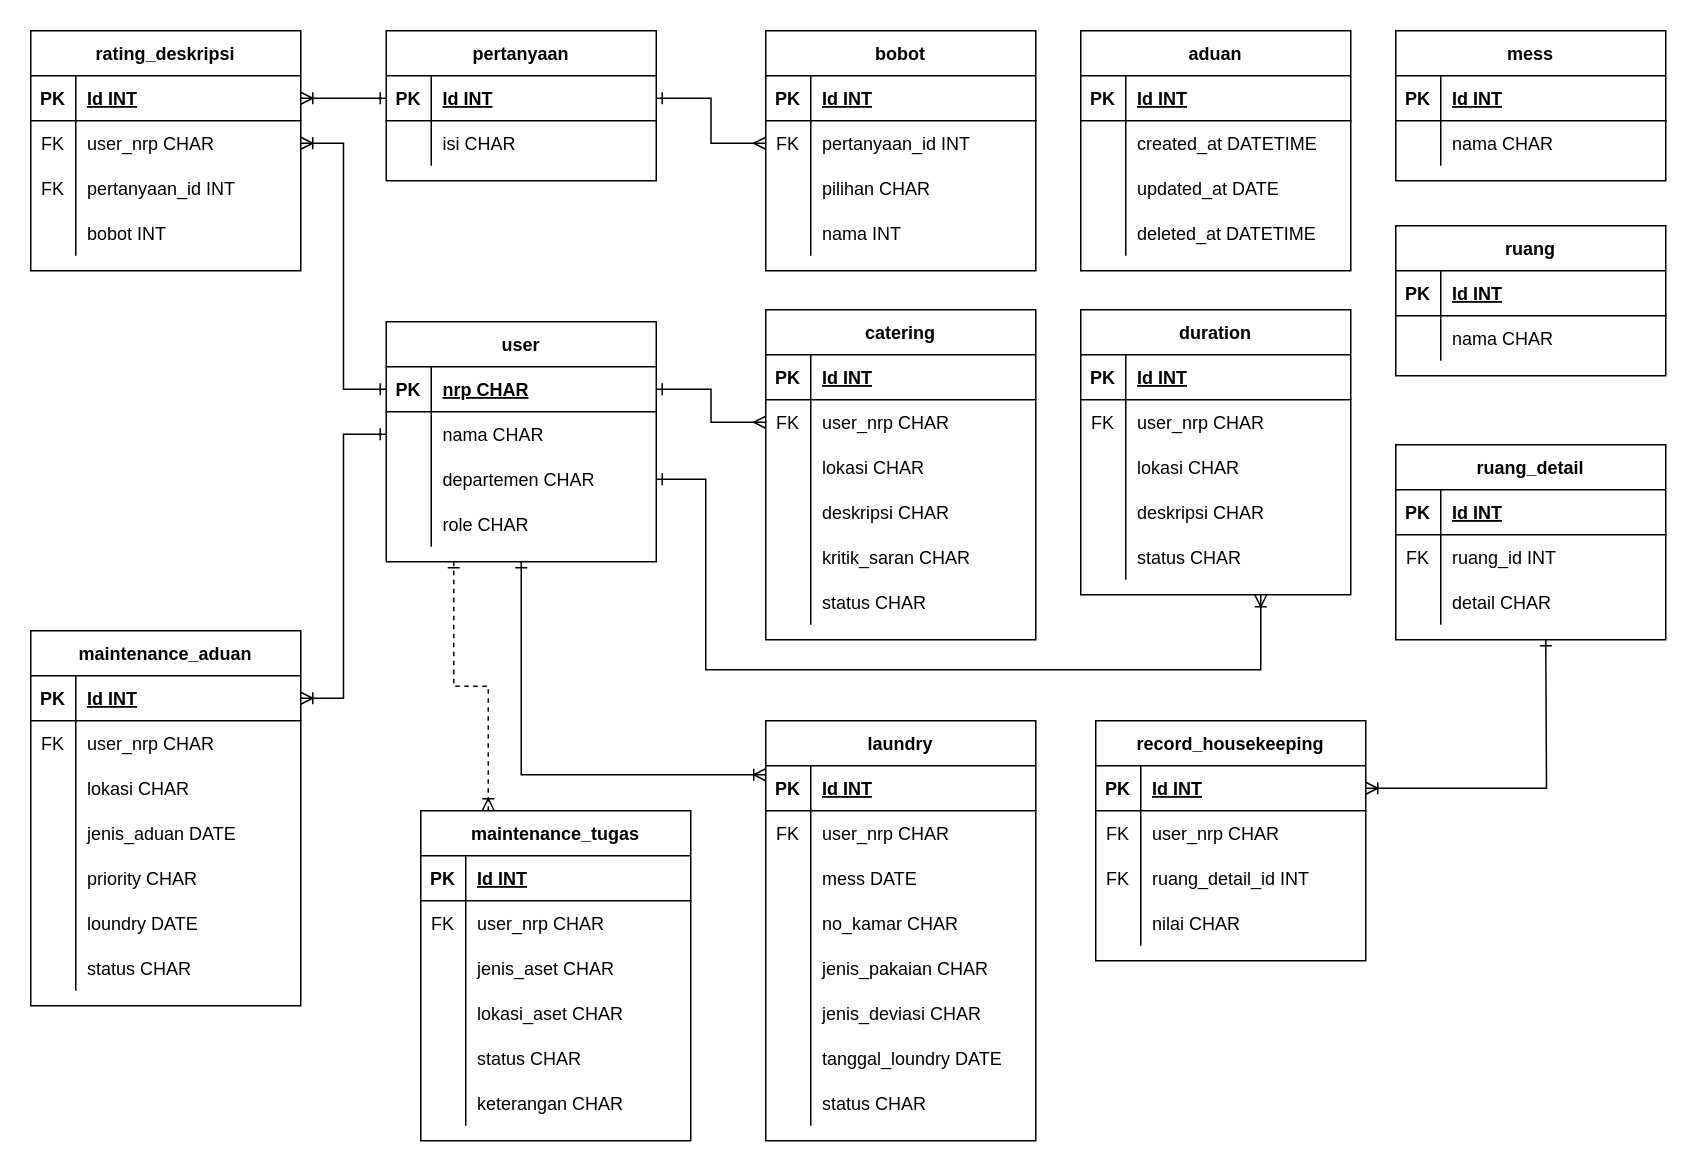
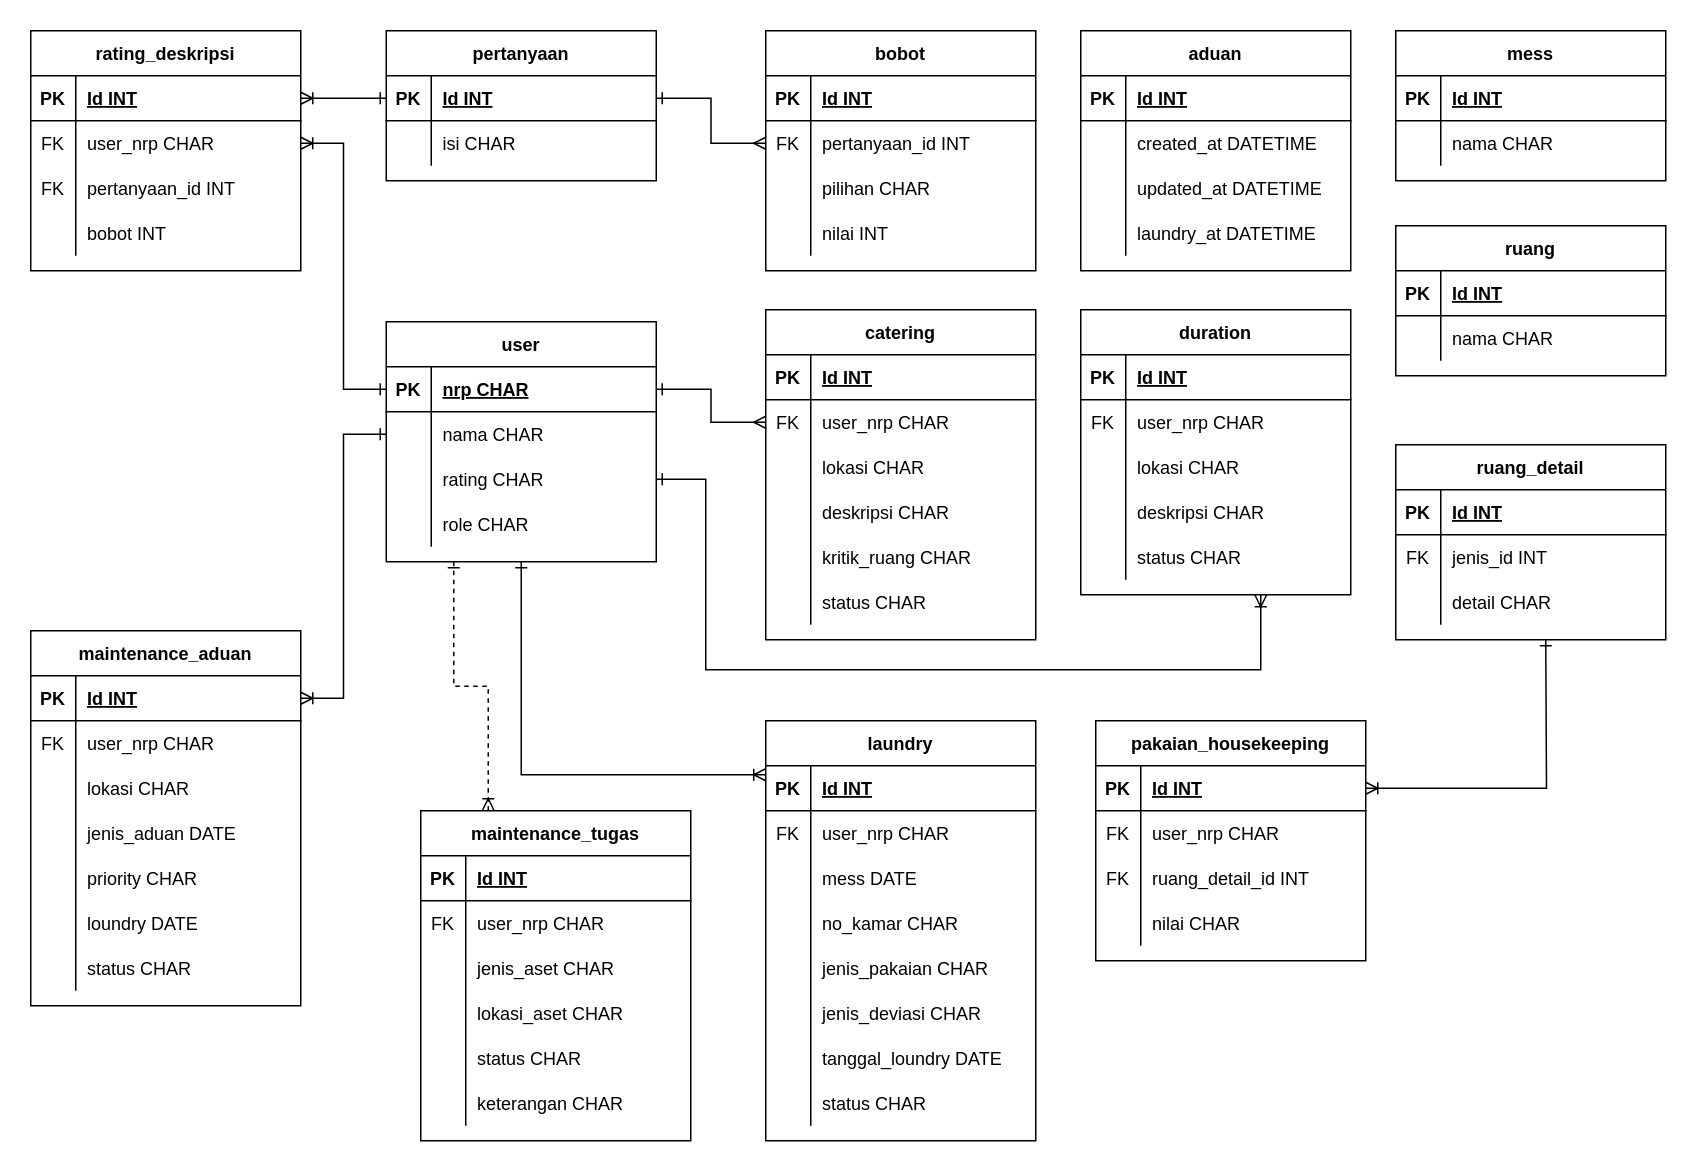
- <mxCell id="65" value="updated_at DATE" style="shape=partialRectangle;connectable=0;fillColor=none;top=0;left=0;bottom=0;right=0;align=left;spacingLeft=6;overflow=hidden;" vertex="1" parent="63"><mxGeometry x="30" width="150" height="30" as="geometry"><mxRectangle width="150" height="30" as="alternateBounds" /></mxGeometry></mxCell>
+ <mxCell id="65" value="updated_at DATETIME" style="shape=partialRectangle;connectable=0;fillColor=none;top=0;left=0;bottom=0;right=0;align=left;spacingLeft=6;overflow=hidden;" vertex="1" parent="63"><mxGeometry x="30" width="150" height="30" as="geometry"><mxRectangle width="150" height="30" as="alternateBounds" /></mxGeometry></mxCell>
- <mxCell id="21" value="nama INT" style="shape=partialRectangle;connectable=0;fillColor=none;top=0;left=0;bottom=0;right=0;align=left;spacingLeft=6;overflow=hidden;" parent="19" vertex="1"><mxGeometry x="30" width="150" height="30" as="geometry"><mxRectangle width="150" height="30" as="alternateBounds" /></mxGeometry></mxCell>
+ <mxCell id="21" value="nilai INT" style="shape=partialRectangle;connectable=0;fillColor=none;top=0;left=0;bottom=0;right=0;align=left;spacingLeft=6;overflow=hidden;" parent="19" vertex="1"><mxGeometry x="30" width="150" height="30" as="geometry"><mxRectangle width="150" height="30" as="alternateBounds" /></mxGeometry></mxCell>
- <mxCell id="68" value="deleted_at DATETIME" style="shape=partialRectangle;connectable=0;fillColor=none;top=0;left=0;bottom=0;right=0;align=left;spacingLeft=6;overflow=hidden;" vertex="1" parent="66"><mxGeometry x="30" width="150" height="30" as="geometry"><mxRectangle width="150" height="30" as="alternateBounds" /></mxGeometry></mxCell>
+ <mxCell id="68" value="laundry_at DATETIME" style="shape=partialRectangle;connectable=0;fillColor=none;top=0;left=0;bottom=0;right=0;align=left;spacingLeft=6;overflow=hidden;" vertex="1" parent="66"><mxGeometry x="30" width="150" height="30" as="geometry"><mxRectangle width="150" height="30" as="alternateBounds" /></mxGeometry></mxCell>
- <mxCell id="32" value="departemen CHAR" style="shape=partialRectangle;connectable=0;fillColor=none;top=0;left=0;bottom=0;right=0;align=left;spacingLeft=6;overflow=hidden;" vertex="1" parent="30"><mxGeometry x="30" width="150" height="30" as="geometry"><mxRectangle width="150" height="30" as="alternateBounds" /></mxGeometry></mxCell>
+ <mxCell id="32" value="rating CHAR" style="shape=partialRectangle;connectable=0;fillColor=none;top=0;left=0;bottom=0;right=0;align=left;spacingLeft=6;overflow=hidden;" vertex="1" parent="30"><mxGeometry x="30" width="150" height="30" as="geometry"><mxRectangle width="150" height="30" as="alternateBounds" /></mxGeometry></mxCell>
- <mxCell id="51" value="kritik_saran CHAR" style="shape=partialRectangle;connectable=0;fillColor=none;top=0;left=0;bottom=0;right=0;align=left;spacingLeft=6;overflow=hidden;" vertex="1" parent="49"><mxGeometry x="30" width="150" height="30" as="geometry"><mxRectangle width="150" height="30" as="alternateBounds" /></mxGeometry></mxCell>
+ <mxCell id="51" value="kritik_ruang CHAR" style="shape=partialRectangle;connectable=0;fillColor=none;top=0;left=0;bottom=0;right=0;align=left;spacingLeft=6;overflow=hidden;" vertex="1" parent="49"><mxGeometry x="30" width="150" height="30" as="geometry"><mxRectangle width="150" height="30" as="alternateBounds" /></mxGeometry></mxCell>
- <mxCell id="189" value="ruang_id INT" style="shape=partialRectangle;connectable=0;fillColor=none;top=0;left=0;bottom=0;right=0;align=left;spacingLeft=6;overflow=hidden;" vertex="1" parent="187"><mxGeometry x="30" width="150" height="30" as="geometry"><mxRectangle width="150" height="30" as="alternateBounds" /></mxGeometry></mxCell>
+ <mxCell id="189" value="jenis_id INT" style="shape=partialRectangle;connectable=0;fillColor=none;top=0;left=0;bottom=0;right=0;align=left;spacingLeft=6;overflow=hidden;" vertex="1" parent="187"><mxGeometry x="30" width="150" height="30" as="geometry"><mxRectangle width="150" height="30" as="alternateBounds" /></mxGeometry></mxCell>
- <mxCell id="193" value="record_housekeeping" style="shape=table;startSize=30;container=1;collapsible=1;childLayout=tableLayout;fixedRows=1;rowLines=0;fontStyle=1;align=center;resizeLast=1;" vertex="1" parent="1"><mxGeometry x="730" y="480" width="180" height="160" as="geometry"><mxRectangle x="50" y="60" width="90" height="30" as="alternateBounds" /></mxGeometry></mxCell>
+ <mxCell id="193" value="pakaian_housekeeping" style="shape=table;startSize=30;container=1;collapsible=1;childLayout=tableLayout;fixedRows=1;rowLines=0;fontStyle=1;align=center;resizeLast=1;" vertex="1" parent="1"><mxGeometry x="730" y="480" width="180" height="160" as="geometry"><mxRectangle x="50" y="60" width="90" height="30" as="alternateBounds" /></mxGeometry></mxCell>
